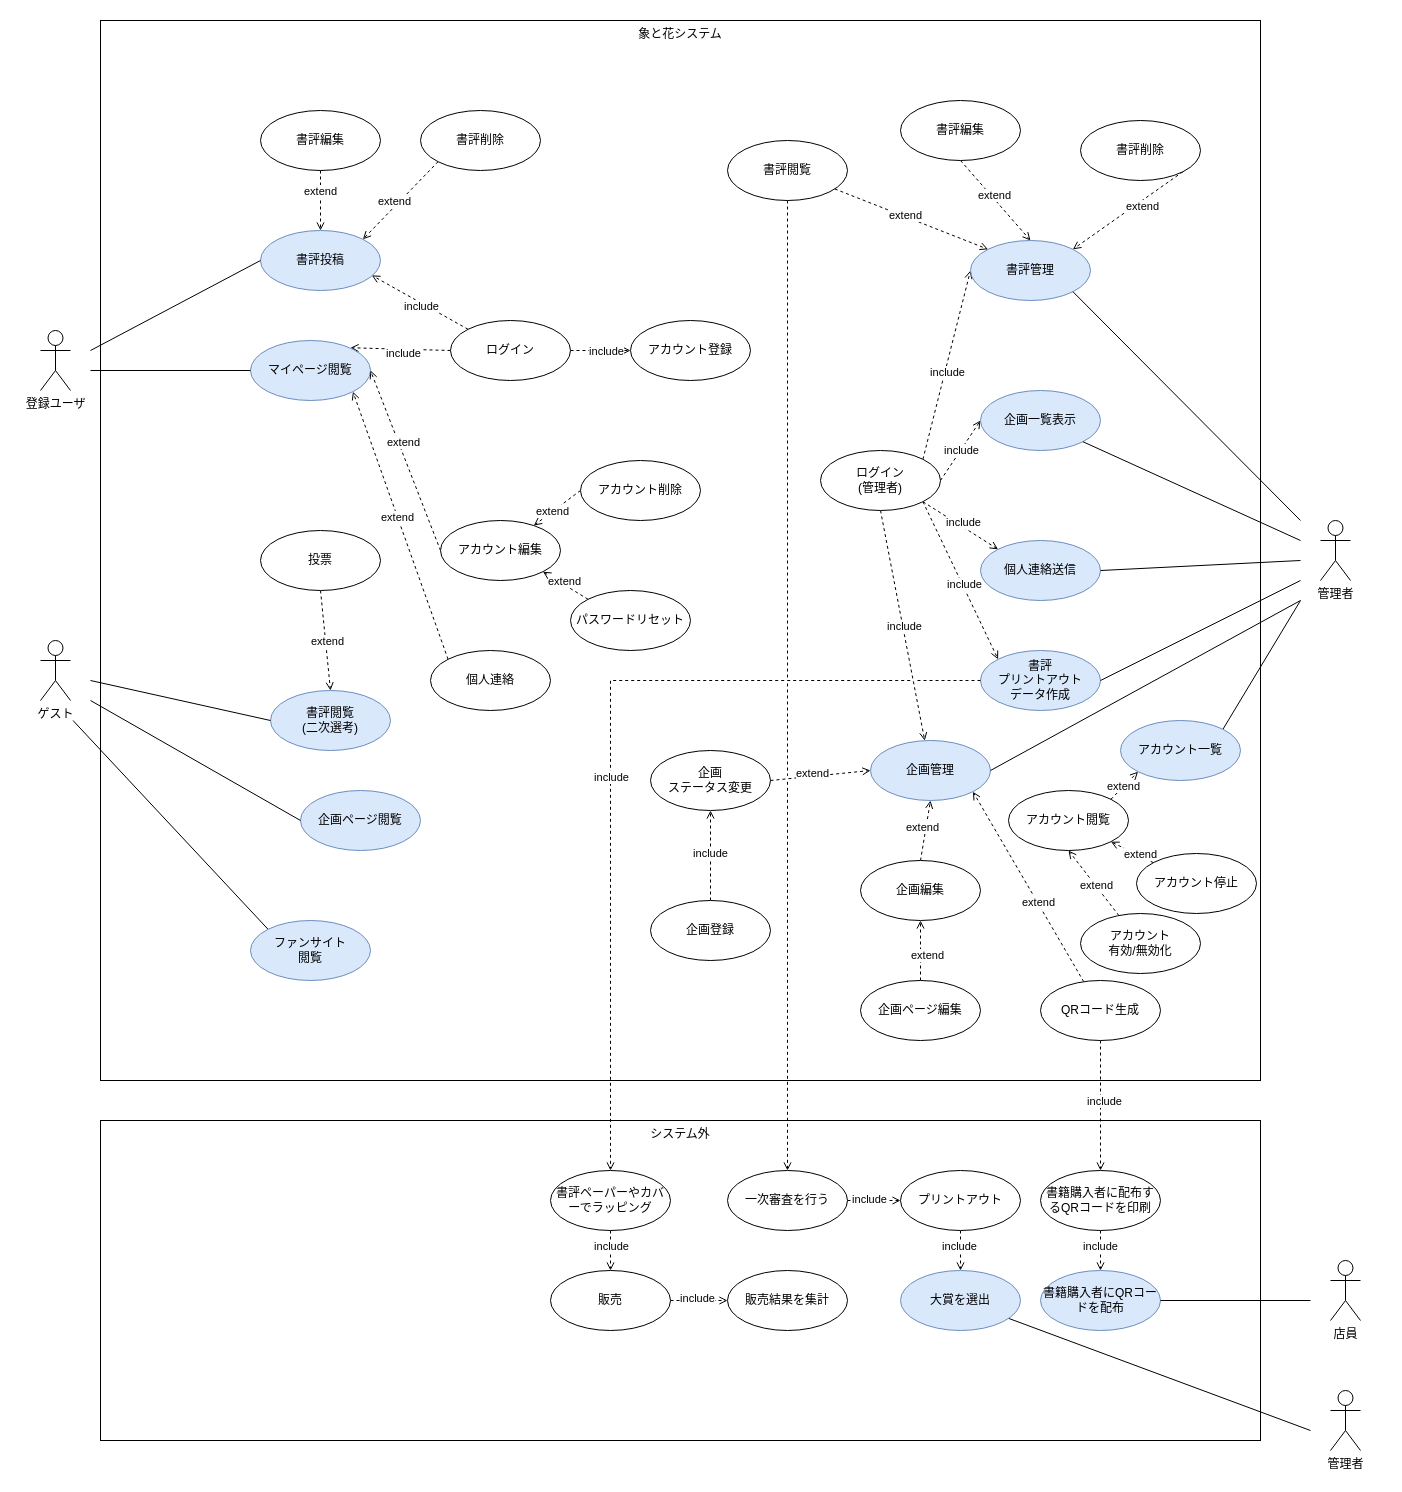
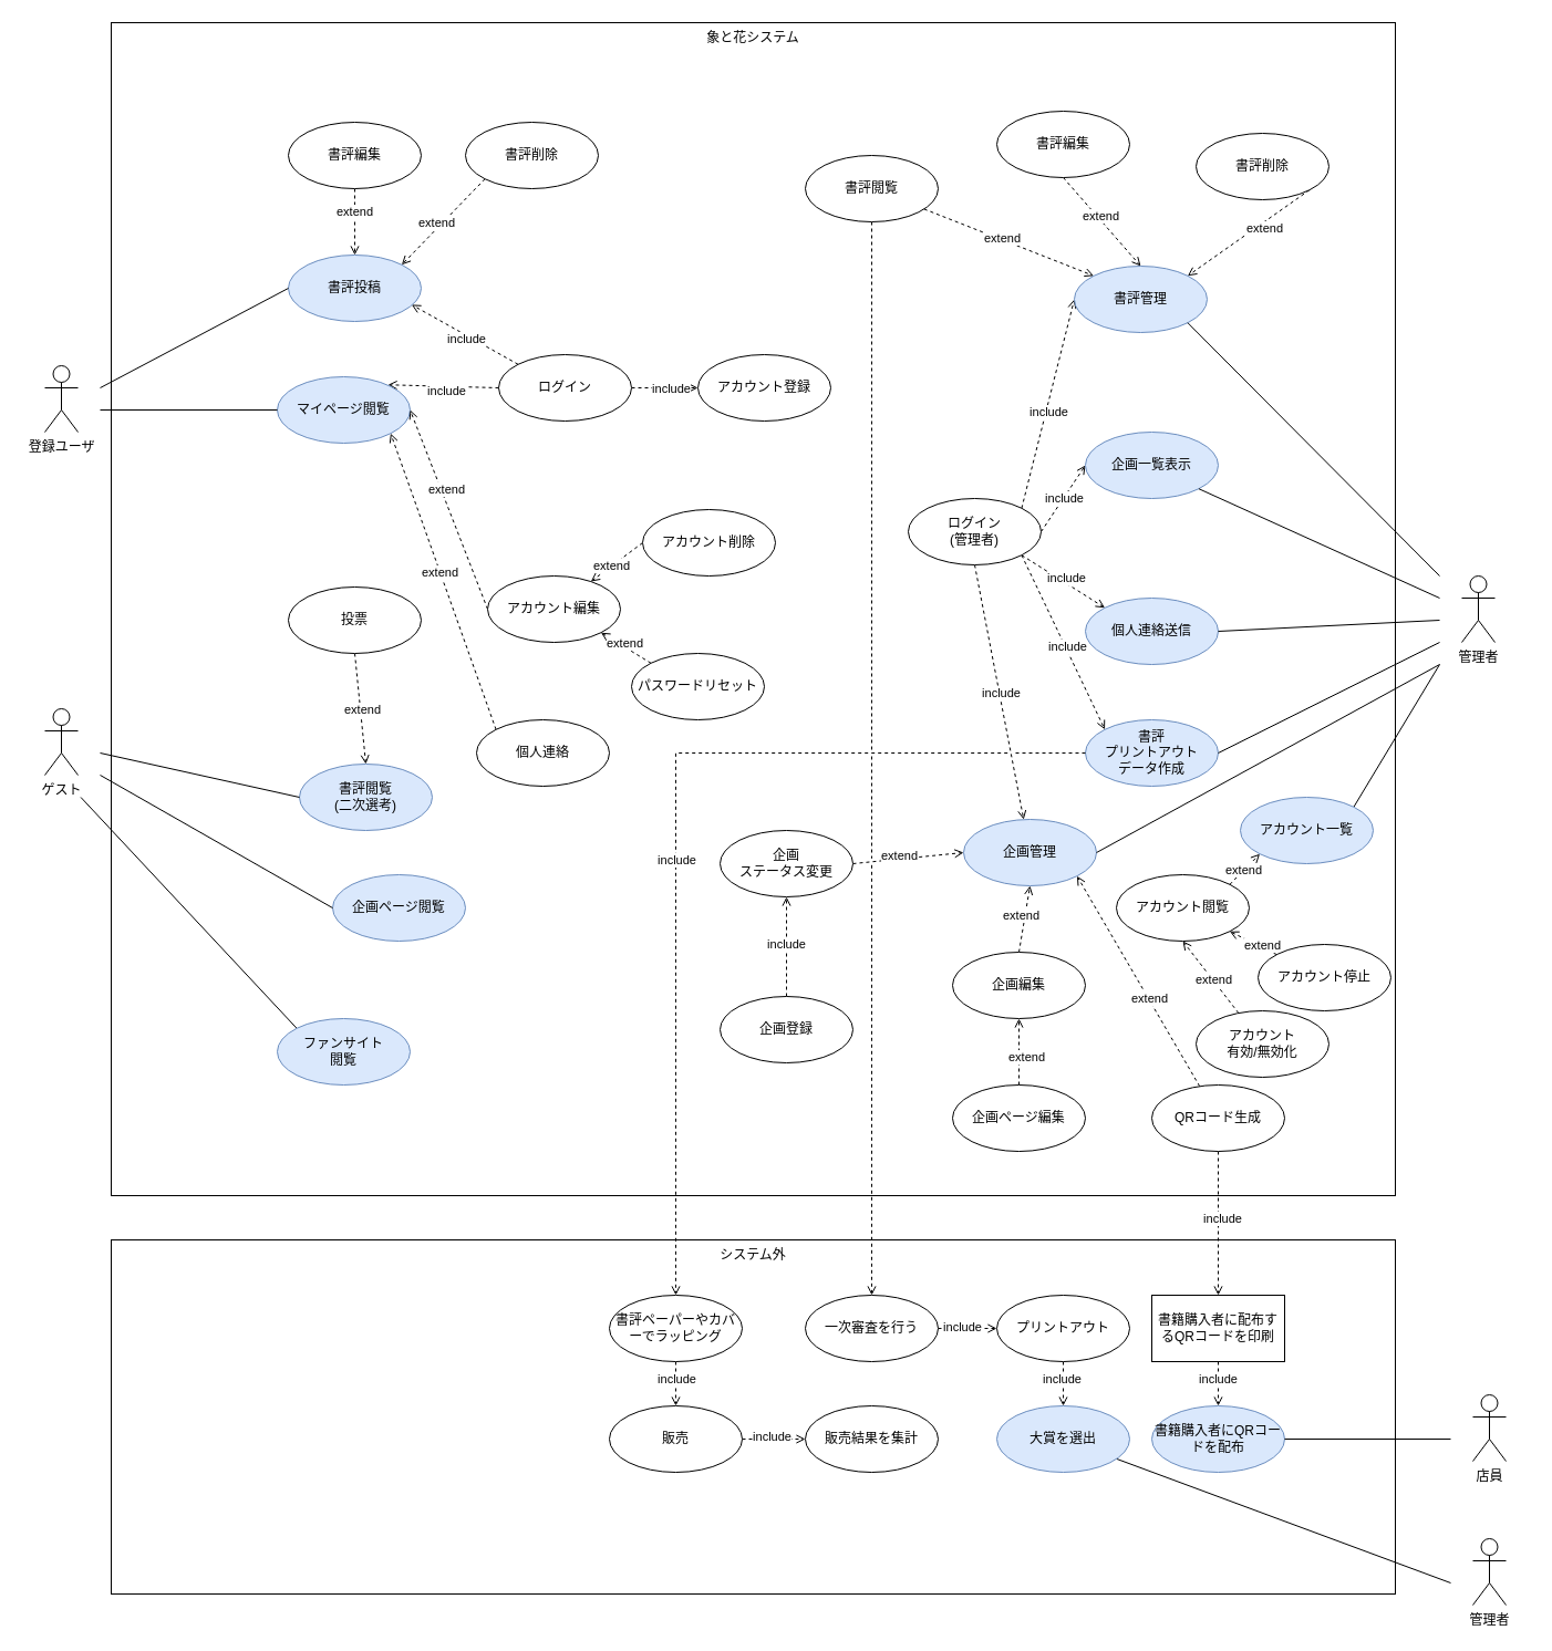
- <mxCell id="93" value="書籍購入者に配布するQRコード&lt;span style=&quot;background-color: transparent; color: light-dark(rgb(0, 0, 0), rgb(255, 255, 255));&quot;&gt;を印刷&lt;/span&gt;" style="ellipse;whiteSpace=wrap;html=1;" vertex="1" parent="1"><mxGeometry x="1040" y="1170" width="120" height="60" as="geometry" /></mxCell>
+ <mxCell id="93" value="書籍購入者に配布するQRコード&lt;span style=&quot;background-color: transparent; color: light-dark(rgb(0, 0, 0), rgb(255, 255, 255));&quot;&gt;を印刷&lt;/span&gt;" style="whiteSpace=wrap;html=1;rounded=0;" vertex="1" parent="1"><mxGeometry x="1040" y="1170" width="120" height="60" as="geometry" /></mxCell>
